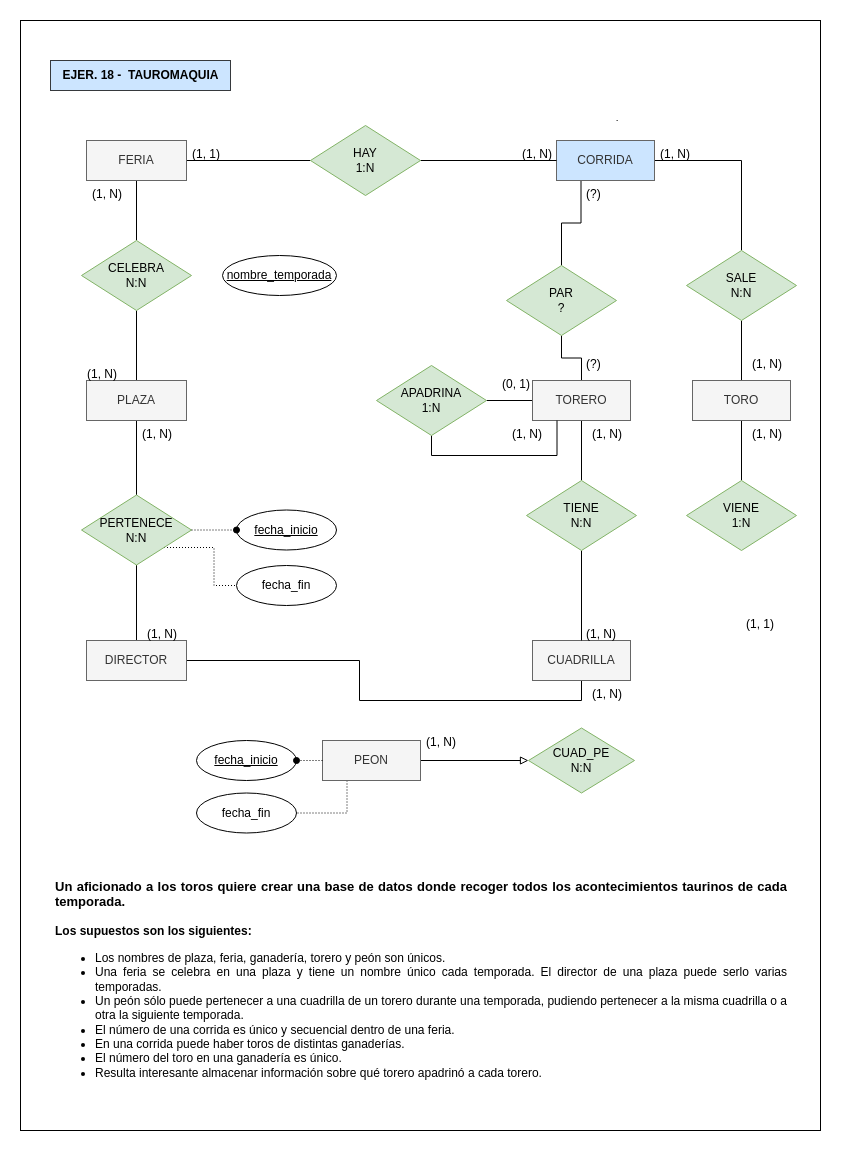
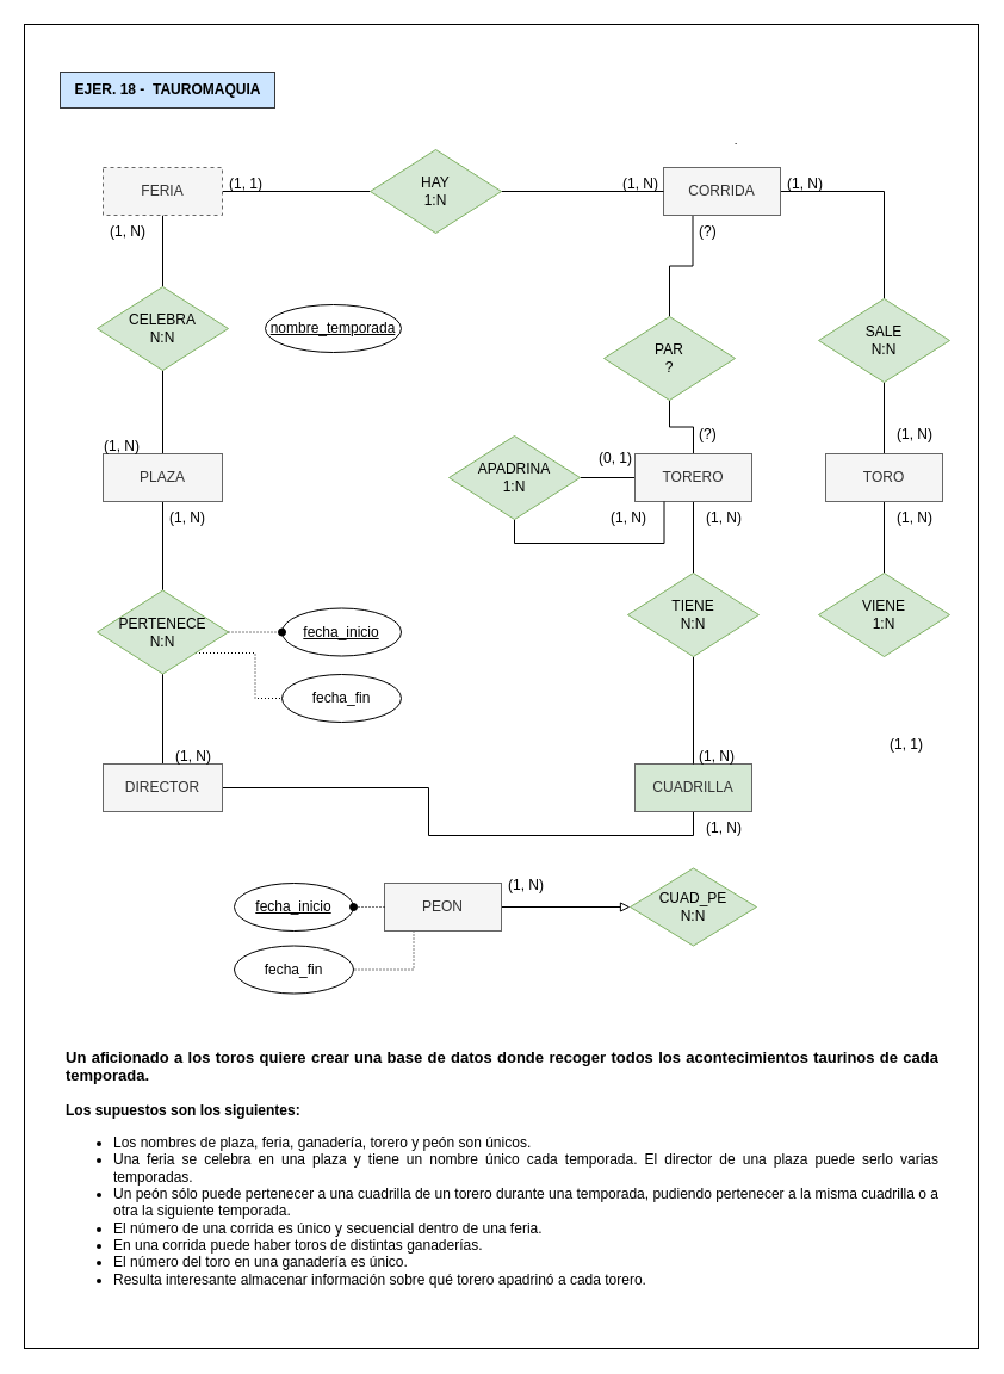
- <mxCell id="8" value="FERIA" style="whiteSpace=wrap;html=1;align=center;fillColor=#f5f5f5;fontColor=#333333;strokeColor=#666666;" vertex="1" parent="1"><mxGeometry x="86" y="140" width="100" height="40" as="geometry" /></mxCell>
+ <mxCell id="8" value="FERIA" style="whiteSpace=wrap;html=1;align=center;fillColor=#f5f5f5;fontColor=#333333;strokeColor=#666666;dashed=1;" vertex="1" parent="1"><mxGeometry x="86" y="140" width="100" height="40" as="geometry" /></mxCell>
- <mxCell id="5" value="CORRIDA" style="whiteSpace=wrap;html=1;align=center;fillColor=#cce5ff;fontColor=#333333;strokeColor=#666666;" vertex="1" parent="1"><mxGeometry x="556" y="140" width="98" height="40" as="geometry" /></mxCell>
+ <mxCell id="5" value="CORRIDA" style="whiteSpace=wrap;html=1;align=center;fillColor=#f5f5f5;fontColor=#333333;strokeColor=#666666;" vertex="1" parent="1"><mxGeometry x="556" y="140" width="98" height="40" as="geometry" /></mxCell>
- <mxCell id="39" value="CUADRILLA" style="whiteSpace=wrap;html=1;align=center;fillColor=#f5f5f5;fontColor=#333333;strokeColor=#666666;" vertex="1" parent="1"><mxGeometry x="532" y="640" width="98" height="40" as="geometry" /></mxCell>
+ <mxCell id="39" value="CUADRILLA" style="whiteSpace=wrap;html=1;align=center;fillColor=#d5e8d4;fontColor=#333333;strokeColor=#666666;" vertex="1" parent="1"><mxGeometry x="532" y="640" width="98" height="40" as="geometry" /></mxCell>
